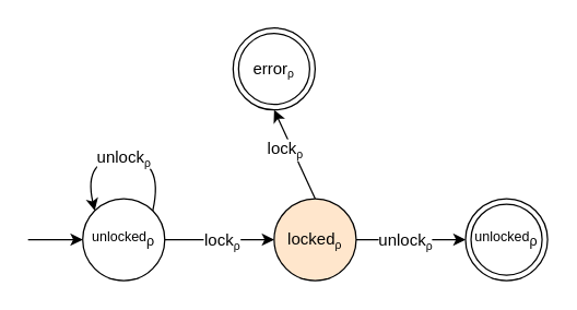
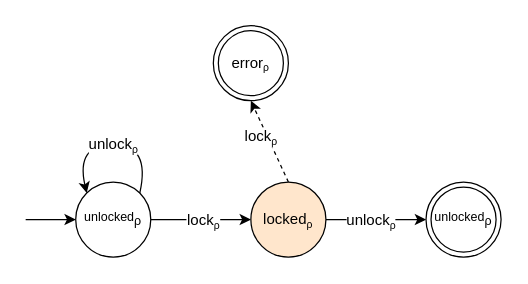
- <mxCell id="3" value="" style="endArrow=classic;html=1;exitX=0.5;exitY=0;exitDx=0;exitDy=0;entryX=0.5;entryY=1;entryDx=0;entryDy=0;" parent="1" source="12" target="8" edge="1"><mxGeometry width="50" height="50" relative="1" as="geometry"><mxPoint x="100" y="145" as="sourcePoint" /><mxPoint x="100" y="95" as="targetPoint" /></mxGeometry></mxCell>
+ <mxCell id="3" value="" style="endArrow=classic;html=1;exitX=0.5;exitY=0;exitDx=0;exitDy=0;entryX=0.5;entryY=1;entryDx=0;entryDy=0;dashed=1;" parent="1" source="12" target="8" edge="1"><mxGeometry width="50" height="50" relative="1" as="geometry"><mxPoint x="100" y="145" as="sourcePoint" /><mxPoint x="100" y="95" as="targetPoint" /></mxGeometry></mxCell>
